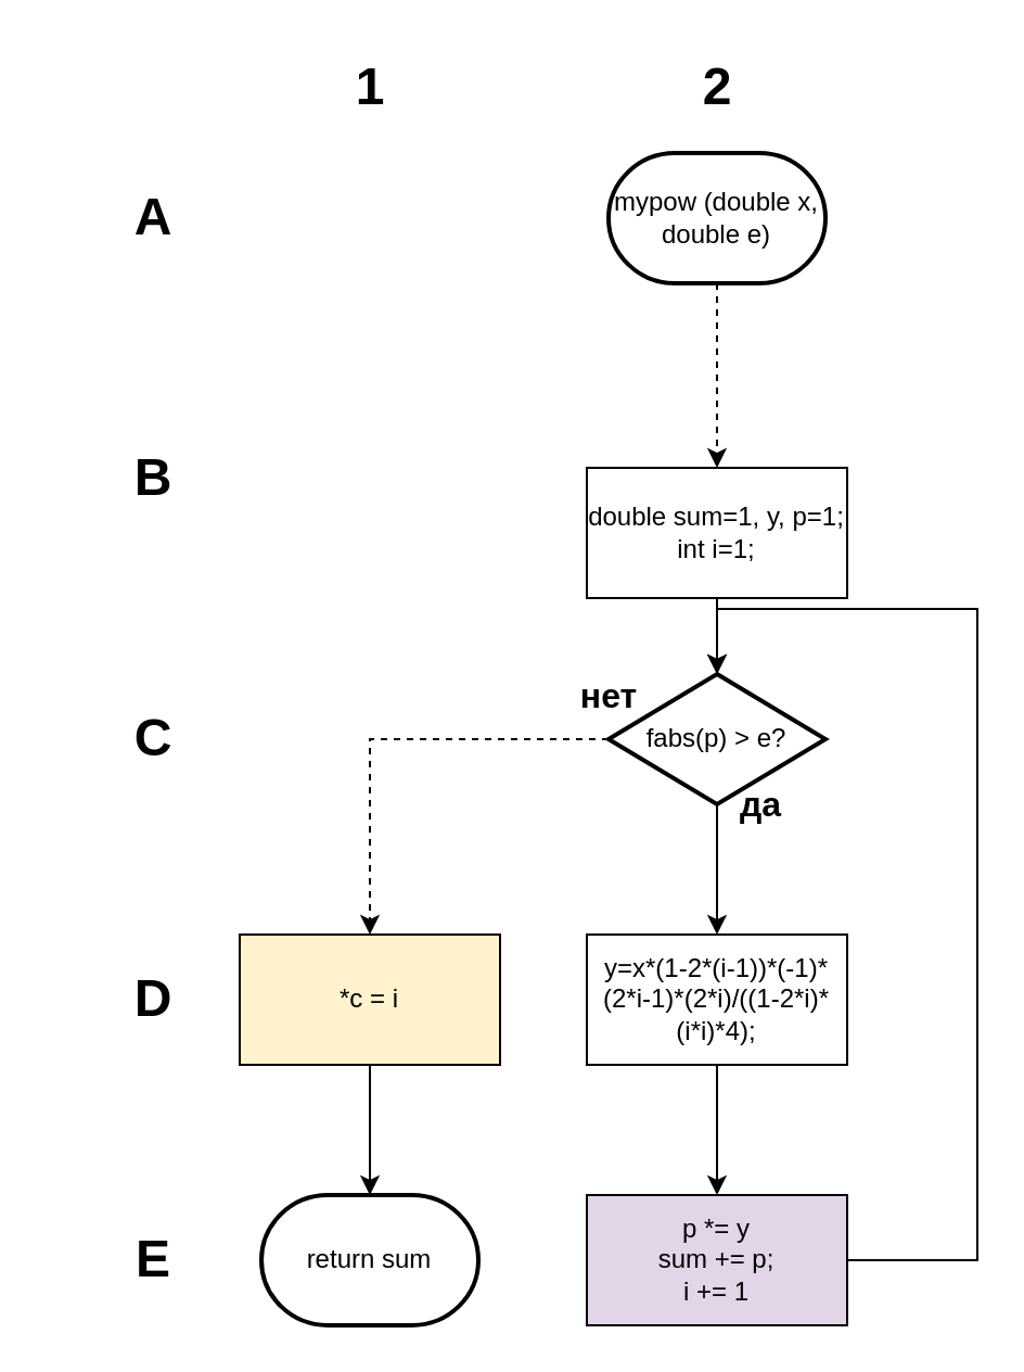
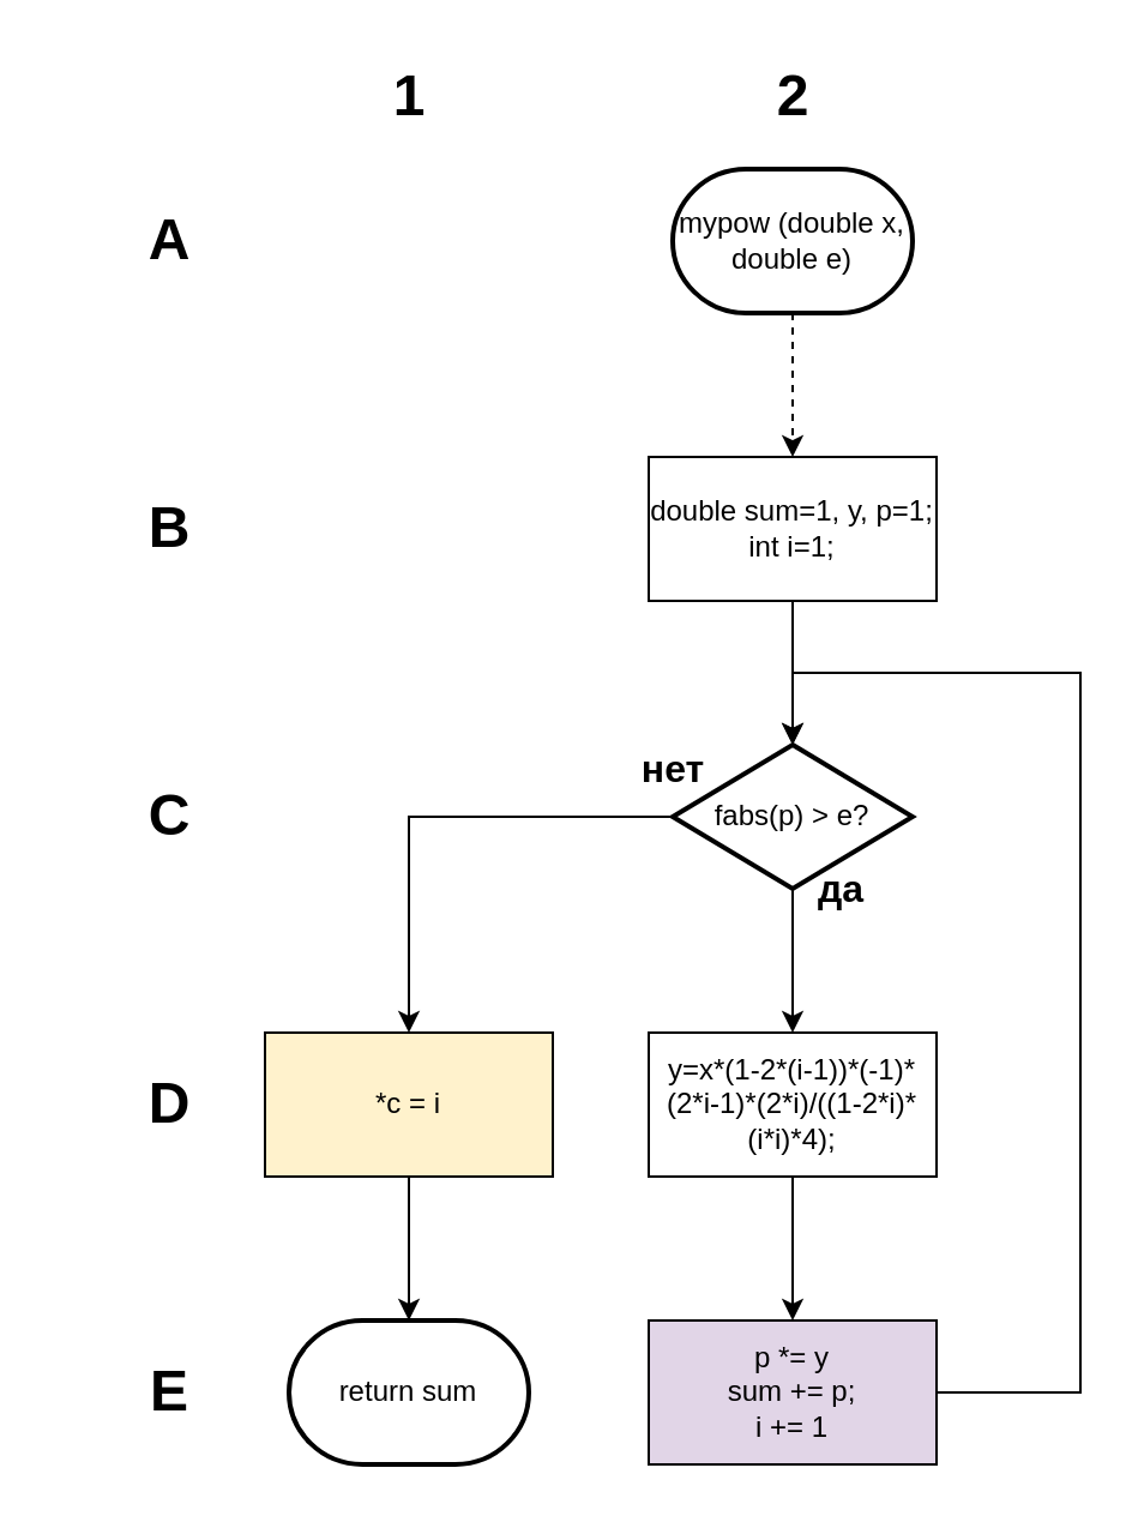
- <mxCell id="5" value="double sum=1, y, p=1;&lt;br&gt;int i=1;" style="rounded=0;whiteSpace=wrap;html=1;" parent="1" vertex="1"><mxGeometry x="270" y="215" width="120" height="60" as="geometry" /></mxCell>
+ <mxCell id="5" value="double sum=1, y, p=1;&lt;br&gt;int i=1;" style="rounded=0;whiteSpace=wrap;html=1;" parent="1" vertex="1"><mxGeometry x="270" y="190" width="120" height="60" as="geometry" /></mxCell>
- <mxCell id="24" value="" style="endArrow=classic;html=1;rounded=0;exitX=0.5;exitY=1;exitDx=0;exitDy=0;entryX=0.5;entryY=0;entryDx=0;entryDy=0;dashed=1;" edge="1" parent="1" source="21" target="23"><mxGeometry width="50" height="50" relative="1" as="geometry"><mxPoint x="340" y="550" as="sourcePoint" /><mxPoint x="390" y="500" as="targetPoint" /><Array as="points"><mxPoint x="170" y="340" /></Array></mxGeometry></mxCell>
+ <mxCell id="24" value="" style="endArrow=classic;html=1;rounded=0;exitX=0.5;exitY=1;exitDx=0;exitDy=0;entryX=0.5;entryY=0;entryDx=0;entryDy=0;" edge="1" parent="1" source="21" target="23"><mxGeometry width="50" height="50" relative="1" as="geometry"><mxPoint x="340" y="550" as="sourcePoint" /><mxPoint x="390" y="500" as="targetPoint" /><Array as="points"><mxPoint x="170" y="340" /></Array></mxGeometry></mxCell>
